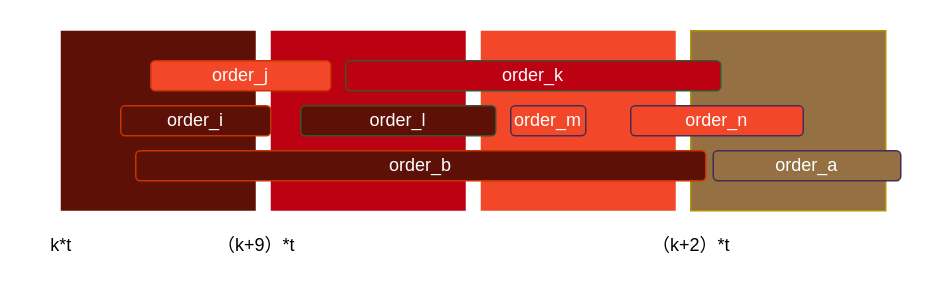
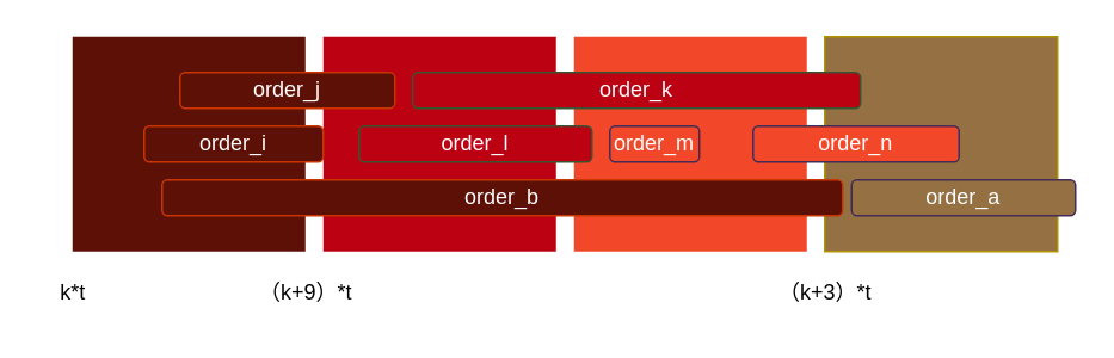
- <mxCell id="9" value="&lt;font color=&quot;#ffffff&quot;&gt;order_j&lt;/font&gt;" style="rounded=1;whiteSpace=wrap;html=1;fillColor=#f24729;strokeColor=#C73500;fontColor=#000000;" vertex="1" parent="1"><mxGeometry x="100" y="40" width="120" height="20" as="geometry" /></mxCell>
+ <mxCell id="9" value="&lt;font color=&quot;#ffffff&quot;&gt;order_j&lt;/font&gt;" style="rounded=1;whiteSpace=wrap;html=1;fillColor=#5D1006;strokeColor=#C73500;fontColor=#000000;" vertex="1" parent="1"><mxGeometry x="100" y="40" width="120" height="20" as="geometry" /></mxCell>
- <mxCell id="11" value="order_l" style="rounded=1;whiteSpace=wrap;html=1;fillColor=#5d1006;strokeColor=#3A5431;fontColor=#ffffff;" vertex="1" parent="1"><mxGeometry x="200" y="70" width="130" height="20" as="geometry" /></mxCell>
+ <mxCell id="11" value="order_l" style="rounded=1;whiteSpace=wrap;html=1;fillColor=#BC0112;strokeColor=#3A5431;fontColor=#ffffff;" vertex="1" parent="1"><mxGeometry x="200" y="70" width="130" height="20" as="geometry" /></mxCell>
- <mxCell id="8" value="（k+2）*t" style="text;html=1;align=center;verticalAlign=middle;resizable=0;points=[];autosize=1;strokeColor=none;fillColor=none;" vertex="1" parent="1"><mxGeometry x="420" y="148" width="80" height="30" as="geometry" /></mxCell>
+ <mxCell id="8" value="（k+3）*t" style="text;html=1;align=center;verticalAlign=middle;resizable=0;points=[];autosize=1;strokeColor=none;fillColor=none;" vertex="1" parent="1"><mxGeometry x="420" y="148" width="80" height="30" as="geometry" /></mxCell>
